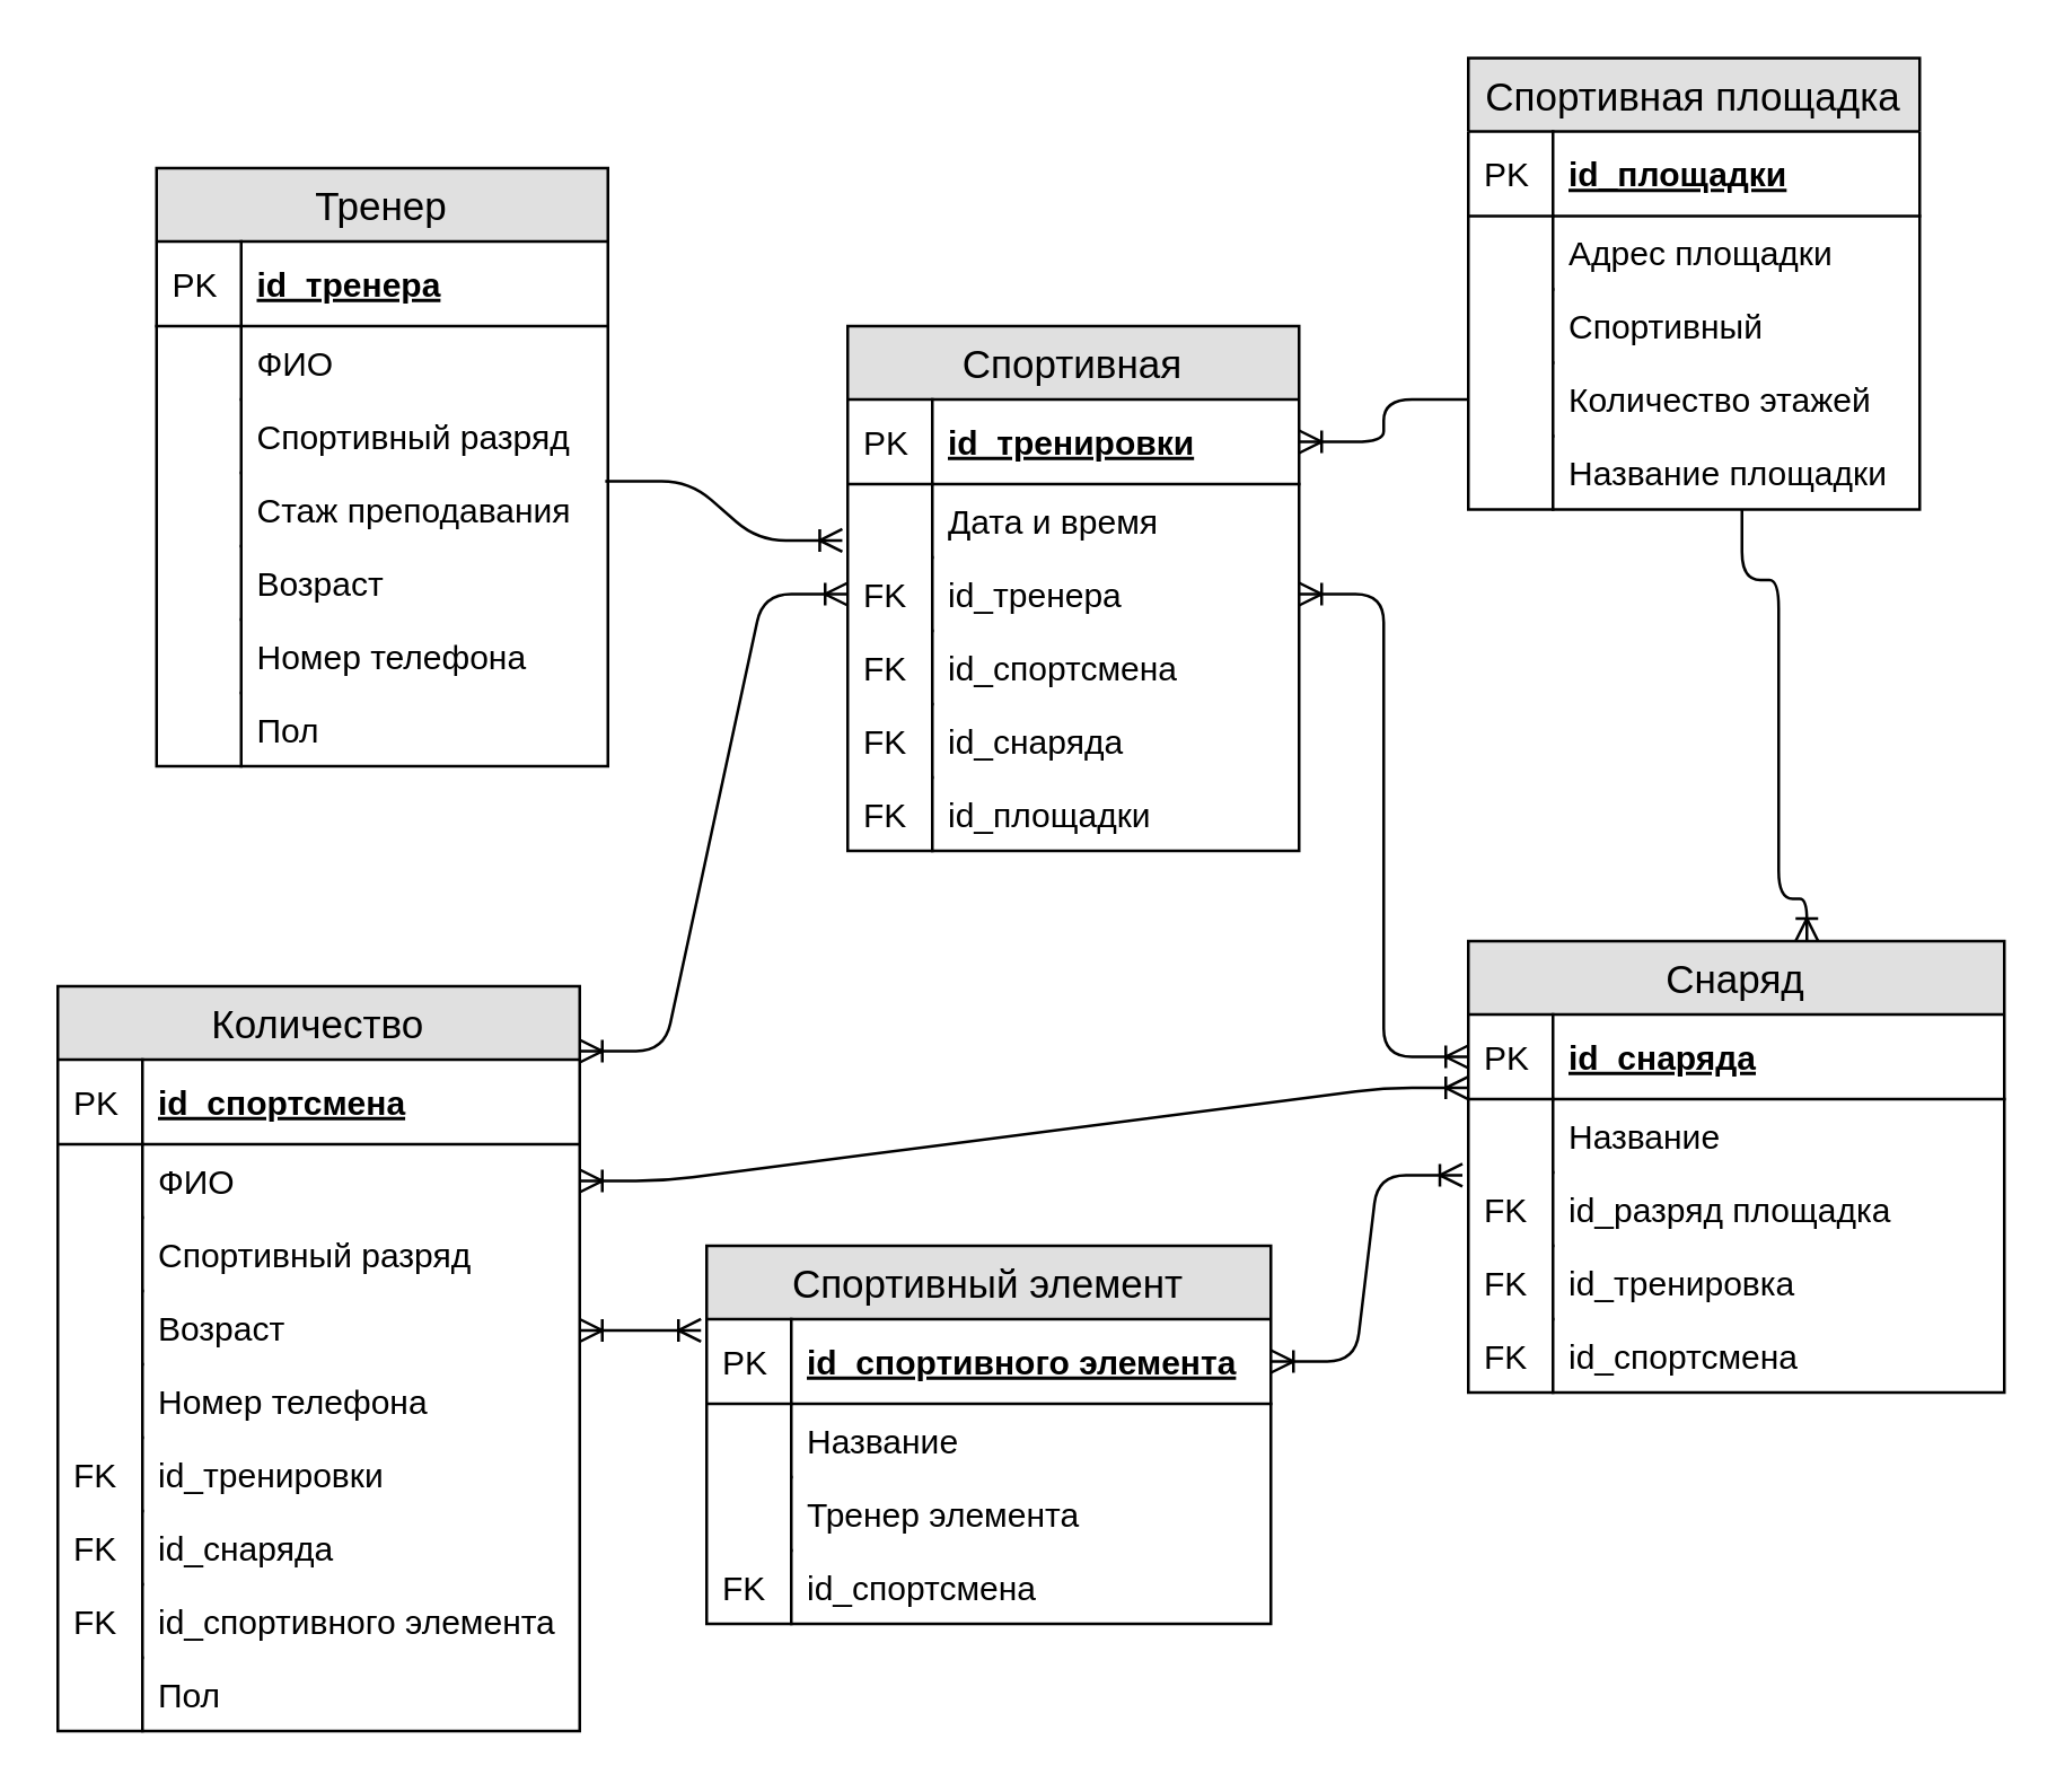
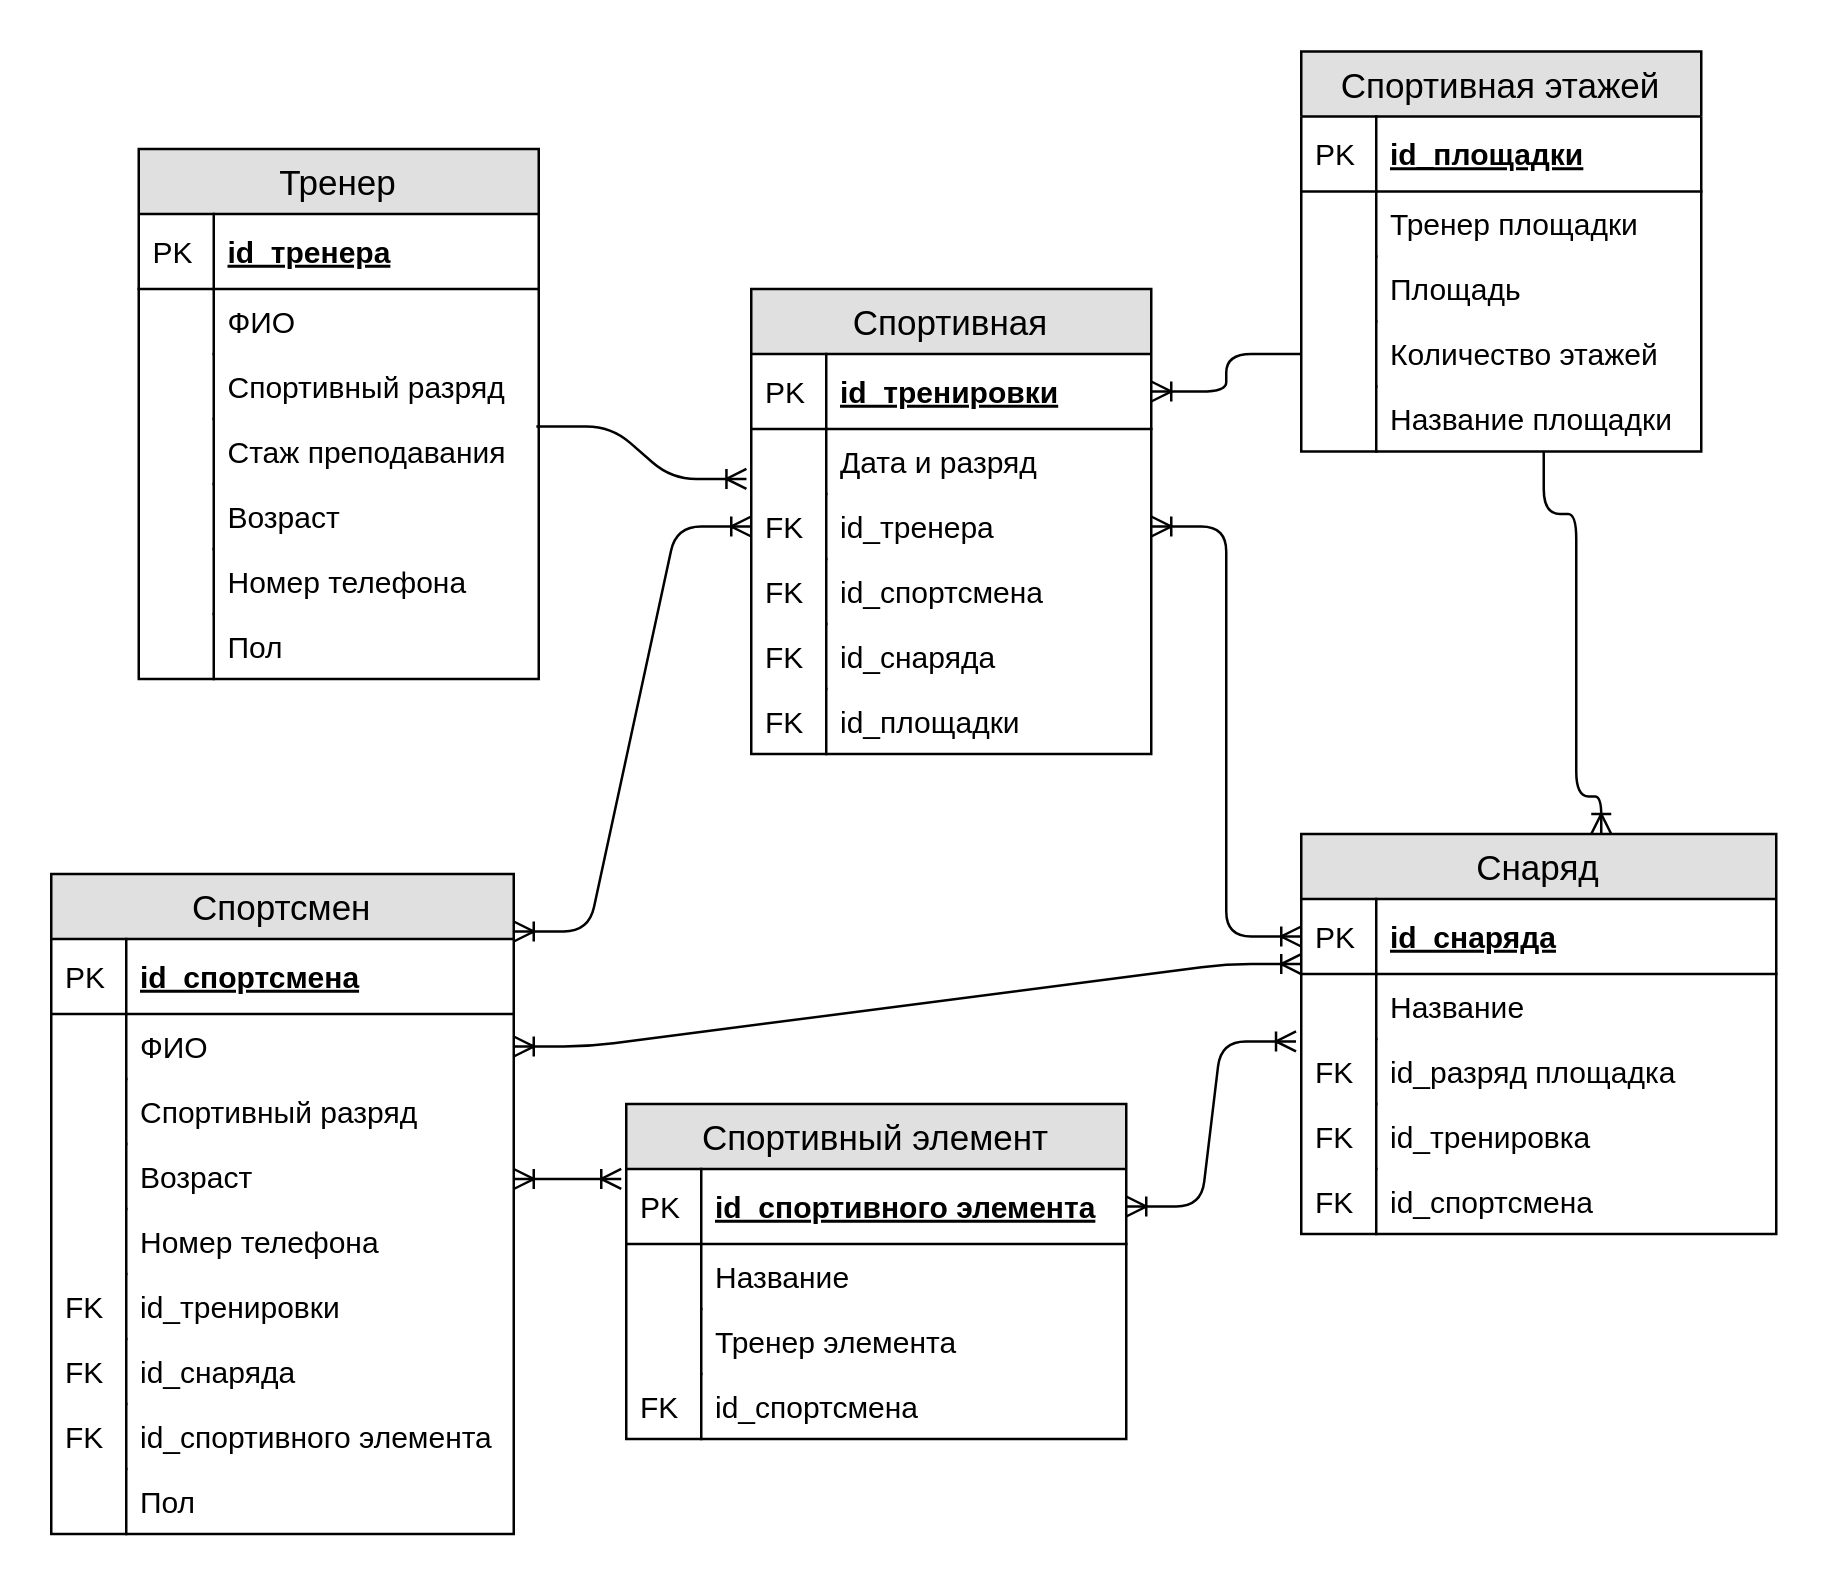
- <mxCell id="17" value="Спортивная площадка" style="swimlane;fontStyle=0;childLayout=stackLayout;horizontal=1;startSize=26;fillColor=#e0e0e0;horizontalStack=0;resizeParent=1;resizeParentMax=0;resizeLast=0;collapsible=1;marginBottom=0;swimlaneFillColor=#ffffff;align=center;fontSize=14;" vertex="1" parent="1"><mxGeometry x="520" y="20" width="160" height="160" as="geometry" /></mxCell>
+ <mxCell id="17" value="Спортивная этажей" style="swimlane;fontStyle=0;childLayout=stackLayout;horizontal=1;startSize=26;fillColor=#e0e0e0;horizontalStack=0;resizeParent=1;resizeParentMax=0;resizeLast=0;collapsible=1;marginBottom=0;swimlaneFillColor=#ffffff;align=center;fontSize=14;" vertex="1" parent="1"><mxGeometry x="520" y="20" width="160" height="160" as="geometry" /></mxCell>
- <mxCell id="20" value="Адрес площадки" style="shape=partialRectangle;top=0;left=0;right=0;bottom=0;align=left;verticalAlign=top;fillColor=none;spacingLeft=34;spacingRight=4;overflow=hidden;rotatable=0;points=[[0,0.5],[1,0.5]];portConstraint=eastwest;dropTarget=0;fontSize=12;" vertex="1" parent="17"><mxGeometry y="56" width="160" height="26" as="geometry" /></mxCell>
+ <mxCell id="20" value="Тренер площадки" style="shape=partialRectangle;top=0;left=0;right=0;bottom=0;align=left;verticalAlign=top;fillColor=none;spacingLeft=34;spacingRight=4;overflow=hidden;rotatable=0;points=[[0,0.5],[1,0.5]];portConstraint=eastwest;dropTarget=0;fontSize=12;" vertex="1" parent="17"><mxGeometry y="56" width="160" height="26" as="geometry" /></mxCell>
- <mxCell id="22" value="Спортивный" style="shape=partialRectangle;top=0;left=0;right=0;bottom=0;align=left;verticalAlign=top;fillColor=none;spacingLeft=34;spacingRight=4;overflow=hidden;rotatable=0;points=[[0,0.5],[1,0.5]];portConstraint=eastwest;dropTarget=0;fontSize=12;" vertex="1" parent="17"><mxGeometry y="82" width="160" height="26" as="geometry" /></mxCell>
+ <mxCell id="22" value="Площадь" style="shape=partialRectangle;top=0;left=0;right=0;bottom=0;align=left;verticalAlign=top;fillColor=none;spacingLeft=34;spacingRight=4;overflow=hidden;rotatable=0;points=[[0,0.5],[1,0.5]];portConstraint=eastwest;dropTarget=0;fontSize=12;" vertex="1" parent="17"><mxGeometry y="82" width="160" height="26" as="geometry" /></mxCell>
- <mxCell id="70" value="Дата и время" style="shape=partialRectangle;top=0;left=0;right=0;bottom=0;align=left;verticalAlign=top;fillColor=none;spacingLeft=34;spacingRight=4;overflow=hidden;rotatable=0;points=[[0,0.5],[1,0.5]];portConstraint=eastwest;dropTarget=0;fontSize=12;" vertex="1" parent="67"><mxGeometry y="56" width="160" height="26" as="geometry" /></mxCell>
+ <mxCell id="70" value="Дата и разряд" style="shape=partialRectangle;top=0;left=0;right=0;bottom=0;align=left;verticalAlign=top;fillColor=none;spacingLeft=34;spacingRight=4;overflow=hidden;rotatable=0;points=[[0,0.5],[1,0.5]];portConstraint=eastwest;dropTarget=0;fontSize=12;" vertex="1" parent="67"><mxGeometry y="56" width="160" height="26" as="geometry" /></mxCell>
- <mxCell id="48" value="Количество" style="swimlane;fontStyle=0;childLayout=stackLayout;horizontal=1;startSize=26;fillColor=#e0e0e0;horizontalStack=0;resizeParent=1;resizeParentMax=0;resizeLast=0;collapsible=1;marginBottom=0;swimlaneFillColor=#ffffff;align=center;fontSize=14;" vertex="1" parent="1"><mxGeometry x="20" y="349" width="185" height="264" as="geometry" /></mxCell>
+ <mxCell id="48" value="Спортсмен" style="swimlane;fontStyle=0;childLayout=stackLayout;horizontal=1;startSize=26;fillColor=#e0e0e0;horizontalStack=0;resizeParent=1;resizeParentMax=0;resizeLast=0;collapsible=1;marginBottom=0;swimlaneFillColor=#ffffff;align=center;fontSize=14;" vertex="1" parent="1"><mxGeometry x="20" y="349" width="185" height="264" as="geometry" /></mxCell>
